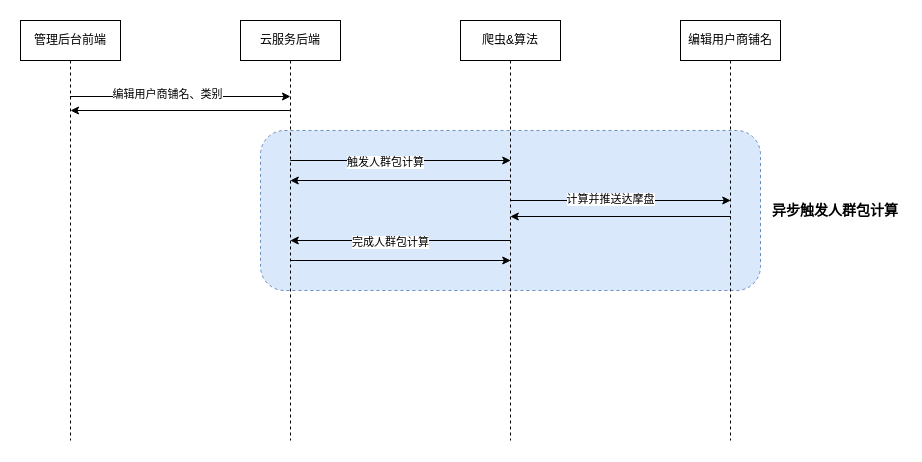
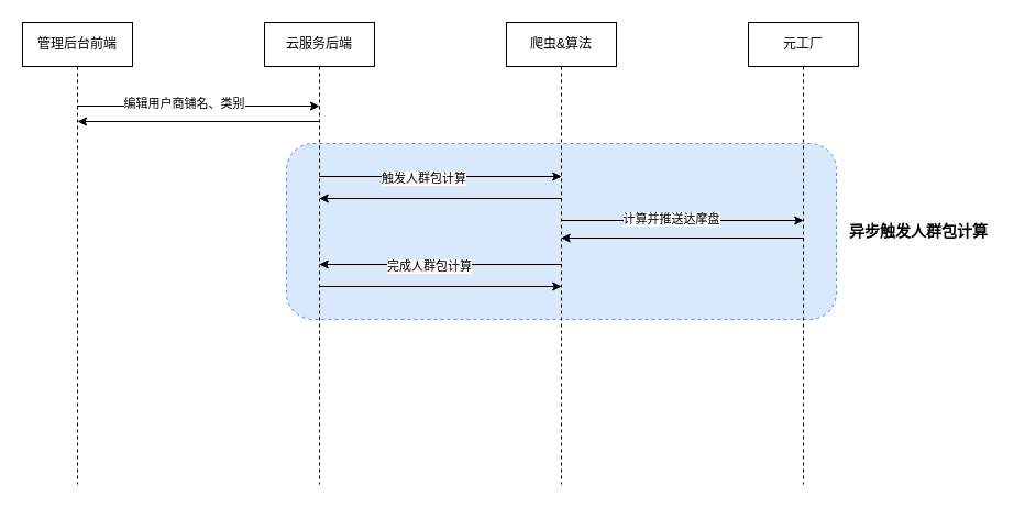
- <mxCell id="12" value="编辑用户商铺名" style="shape=umlLifeline;perimeter=lifelinePerimeter;whiteSpace=wrap;html=1;container=1;dropTarget=0;collapsible=0;recursiveResize=0;outlineConnect=0;portConstraint=eastwest;newEdgeStyle={&quot;edgeStyle&quot;:&quot;elbowEdgeStyle&quot;,&quot;elbow&quot;:&quot;vertical&quot;,&quot;curved&quot;:0,&quot;rounded&quot;:0};" vertex="1" parent="1"><mxGeometry x="680" y="20" width="100" height="420" as="geometry" /></mxCell>
+ <mxCell id="12" value="元工厂" style="shape=umlLifeline;perimeter=lifelinePerimeter;whiteSpace=wrap;html=1;container=1;dropTarget=0;collapsible=0;recursiveResize=0;outlineConnect=0;portConstraint=eastwest;newEdgeStyle={&quot;edgeStyle&quot;:&quot;elbowEdgeStyle&quot;,&quot;elbow&quot;:&quot;vertical&quot;,&quot;curved&quot;:0,&quot;rounded&quot;:0};" vertex="1" parent="1"><mxGeometry x="680" y="20" width="100" height="420" as="geometry" /></mxCell>
